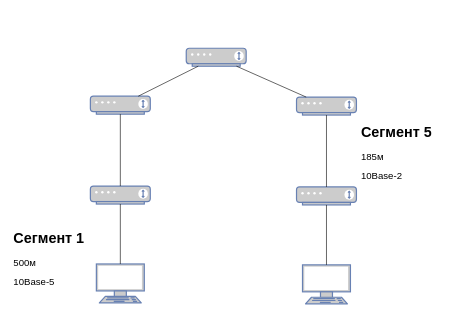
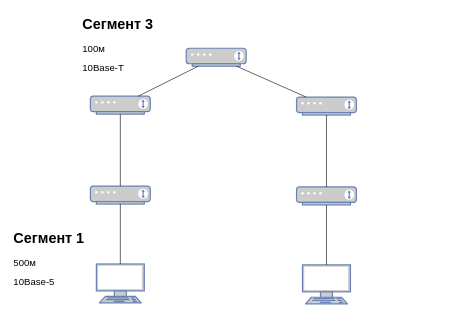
+ <mxCell id="16" value="&lt;h1 style=&quot;margin-top: 0px;&quot;&gt;&lt;font style=&quot;font-size: 24px;&quot;&gt;Сегмент 3&lt;br&gt;&lt;/font&gt;&lt;/h1&gt;&lt;p&gt;&lt;font size=&quot;3&quot;&gt;100м&lt;/font&gt;&lt;/p&gt;&lt;p&gt;&lt;font size=&quot;3&quot;&gt;10Base-T&lt;br&gt;&lt;/font&gt;&lt;/p&gt;" style="text;html=1;whiteSpace=wrap;overflow=hidden;rounded=0;" vertex="1" parent="1"><mxGeometry x="135" y="20" width="130" height="102" as="geometry" /></mxCell>
- <mxCell id="17" value="&lt;h1 style=&quot;margin-top: 0px;&quot;&gt;&lt;font style=&quot;font-size: 24px;&quot;&gt;Сегмент 5&lt;br&gt;&lt;/font&gt;&lt;/h1&gt;&lt;p&gt;&lt;font size=&quot;3&quot;&gt;185м&lt;/font&gt;&lt;/p&gt;&lt;p&gt;&lt;font size=&quot;3&quot;&gt;10Base-2&lt;br&gt;&lt;/font&gt;&lt;/p&gt;" style="text;html=1;whiteSpace=wrap;overflow=hidden;rounded=0;" vertex="1" parent="1"><mxGeometry x="600" y="200" width="130" height="102" as="geometry" /></mxCell>
